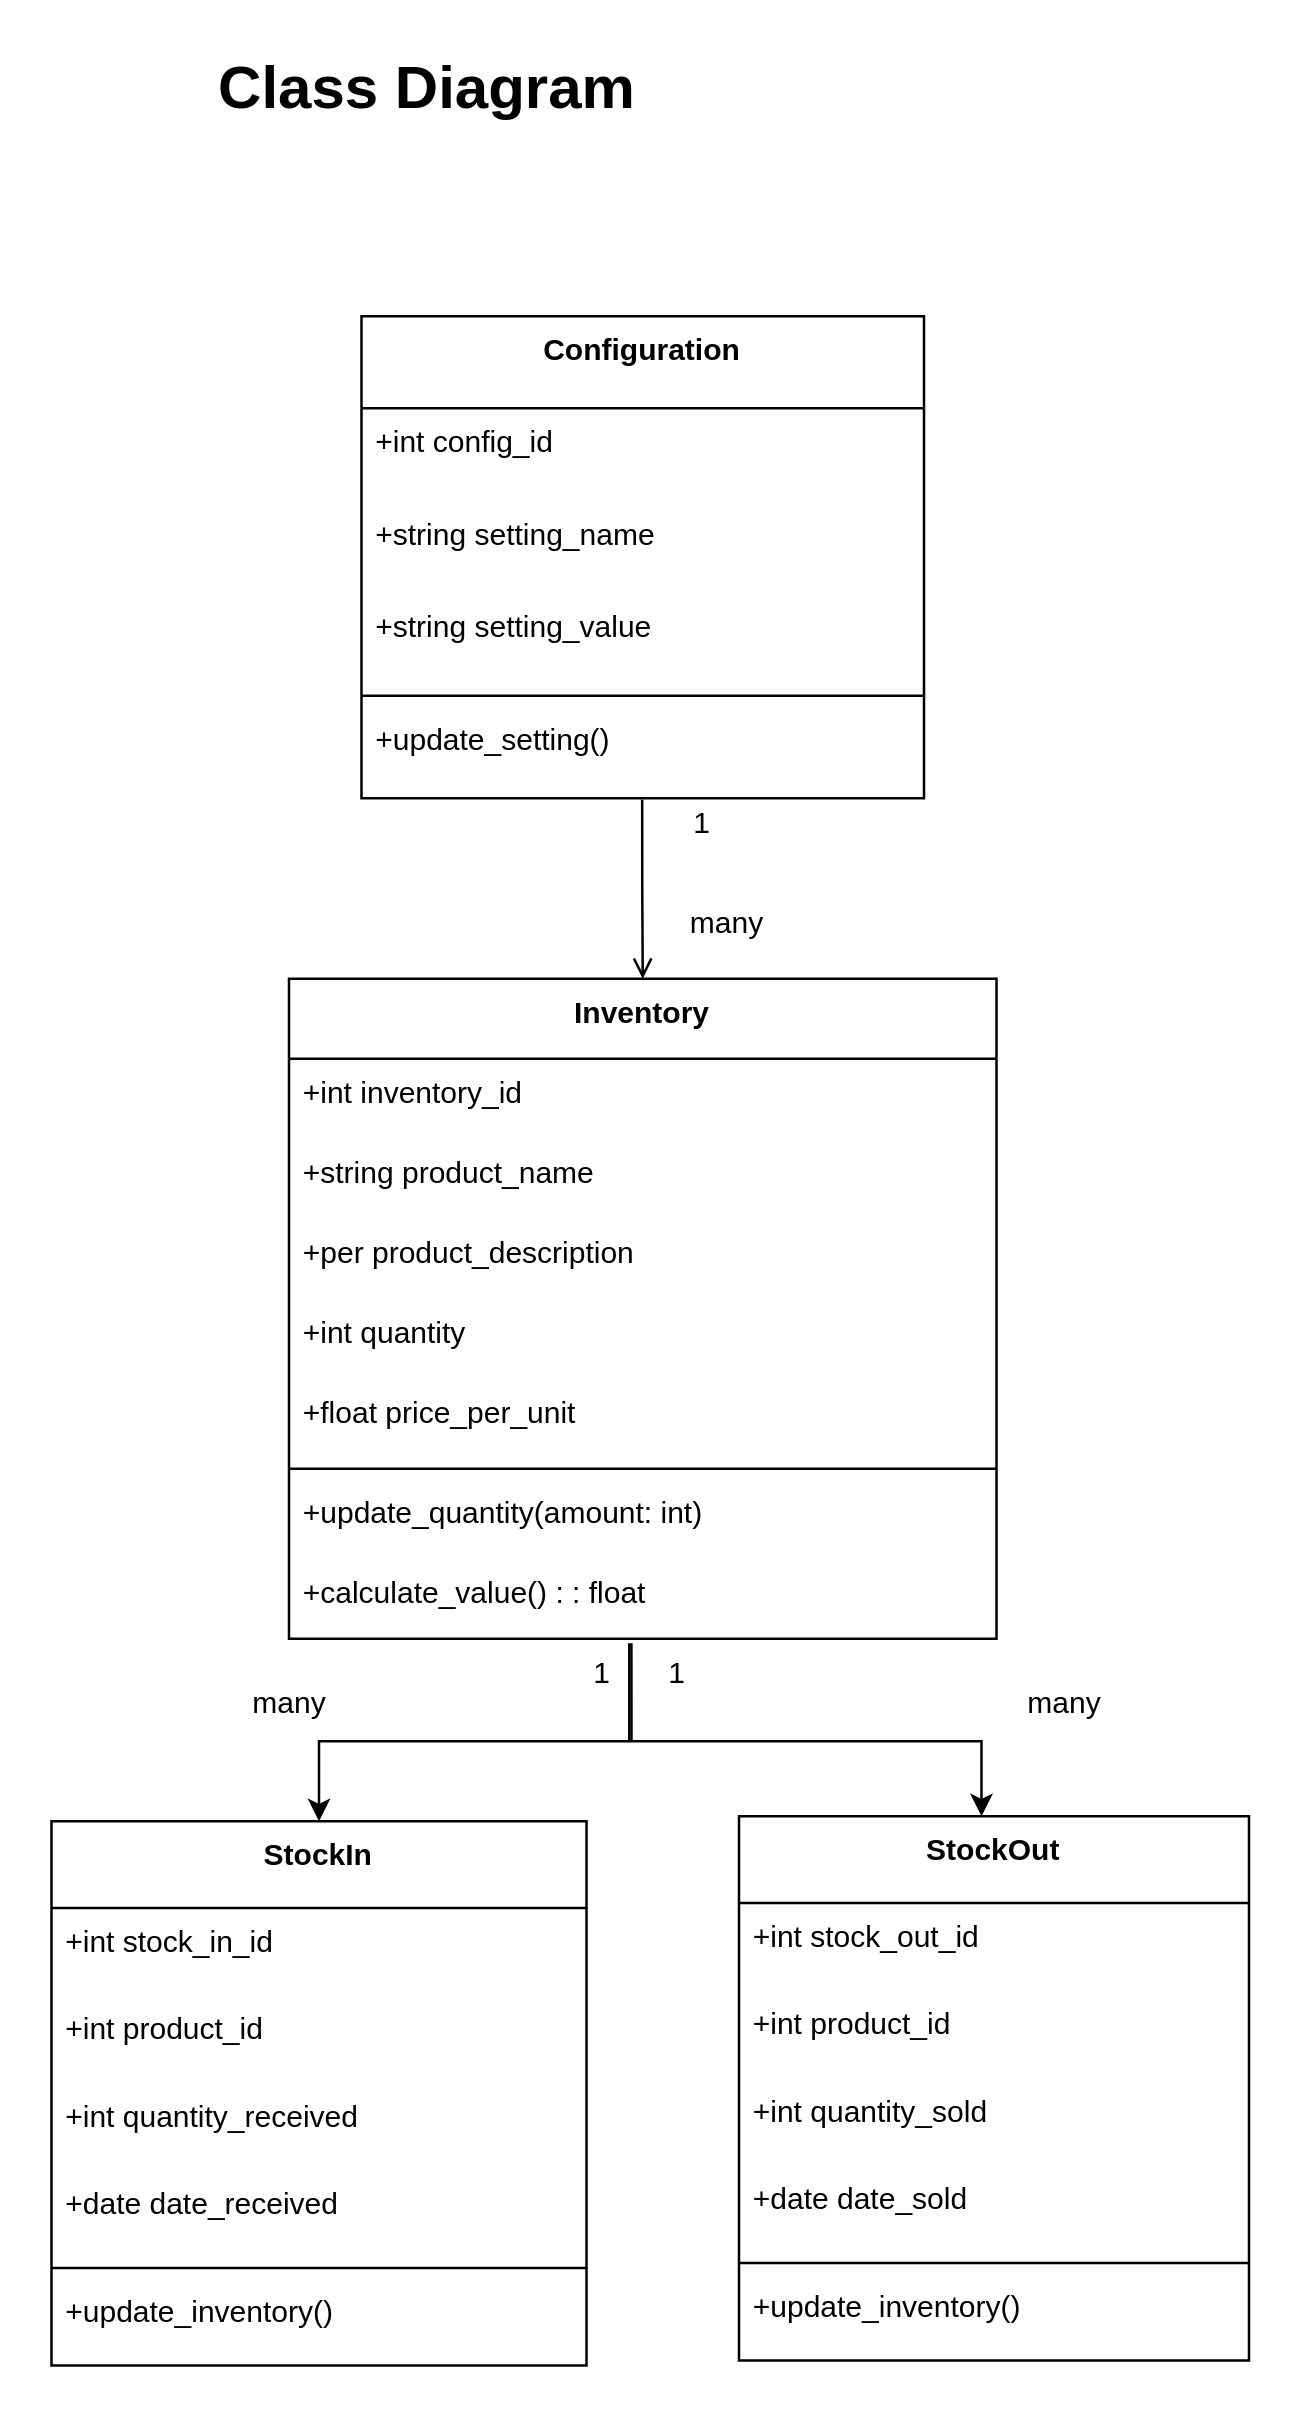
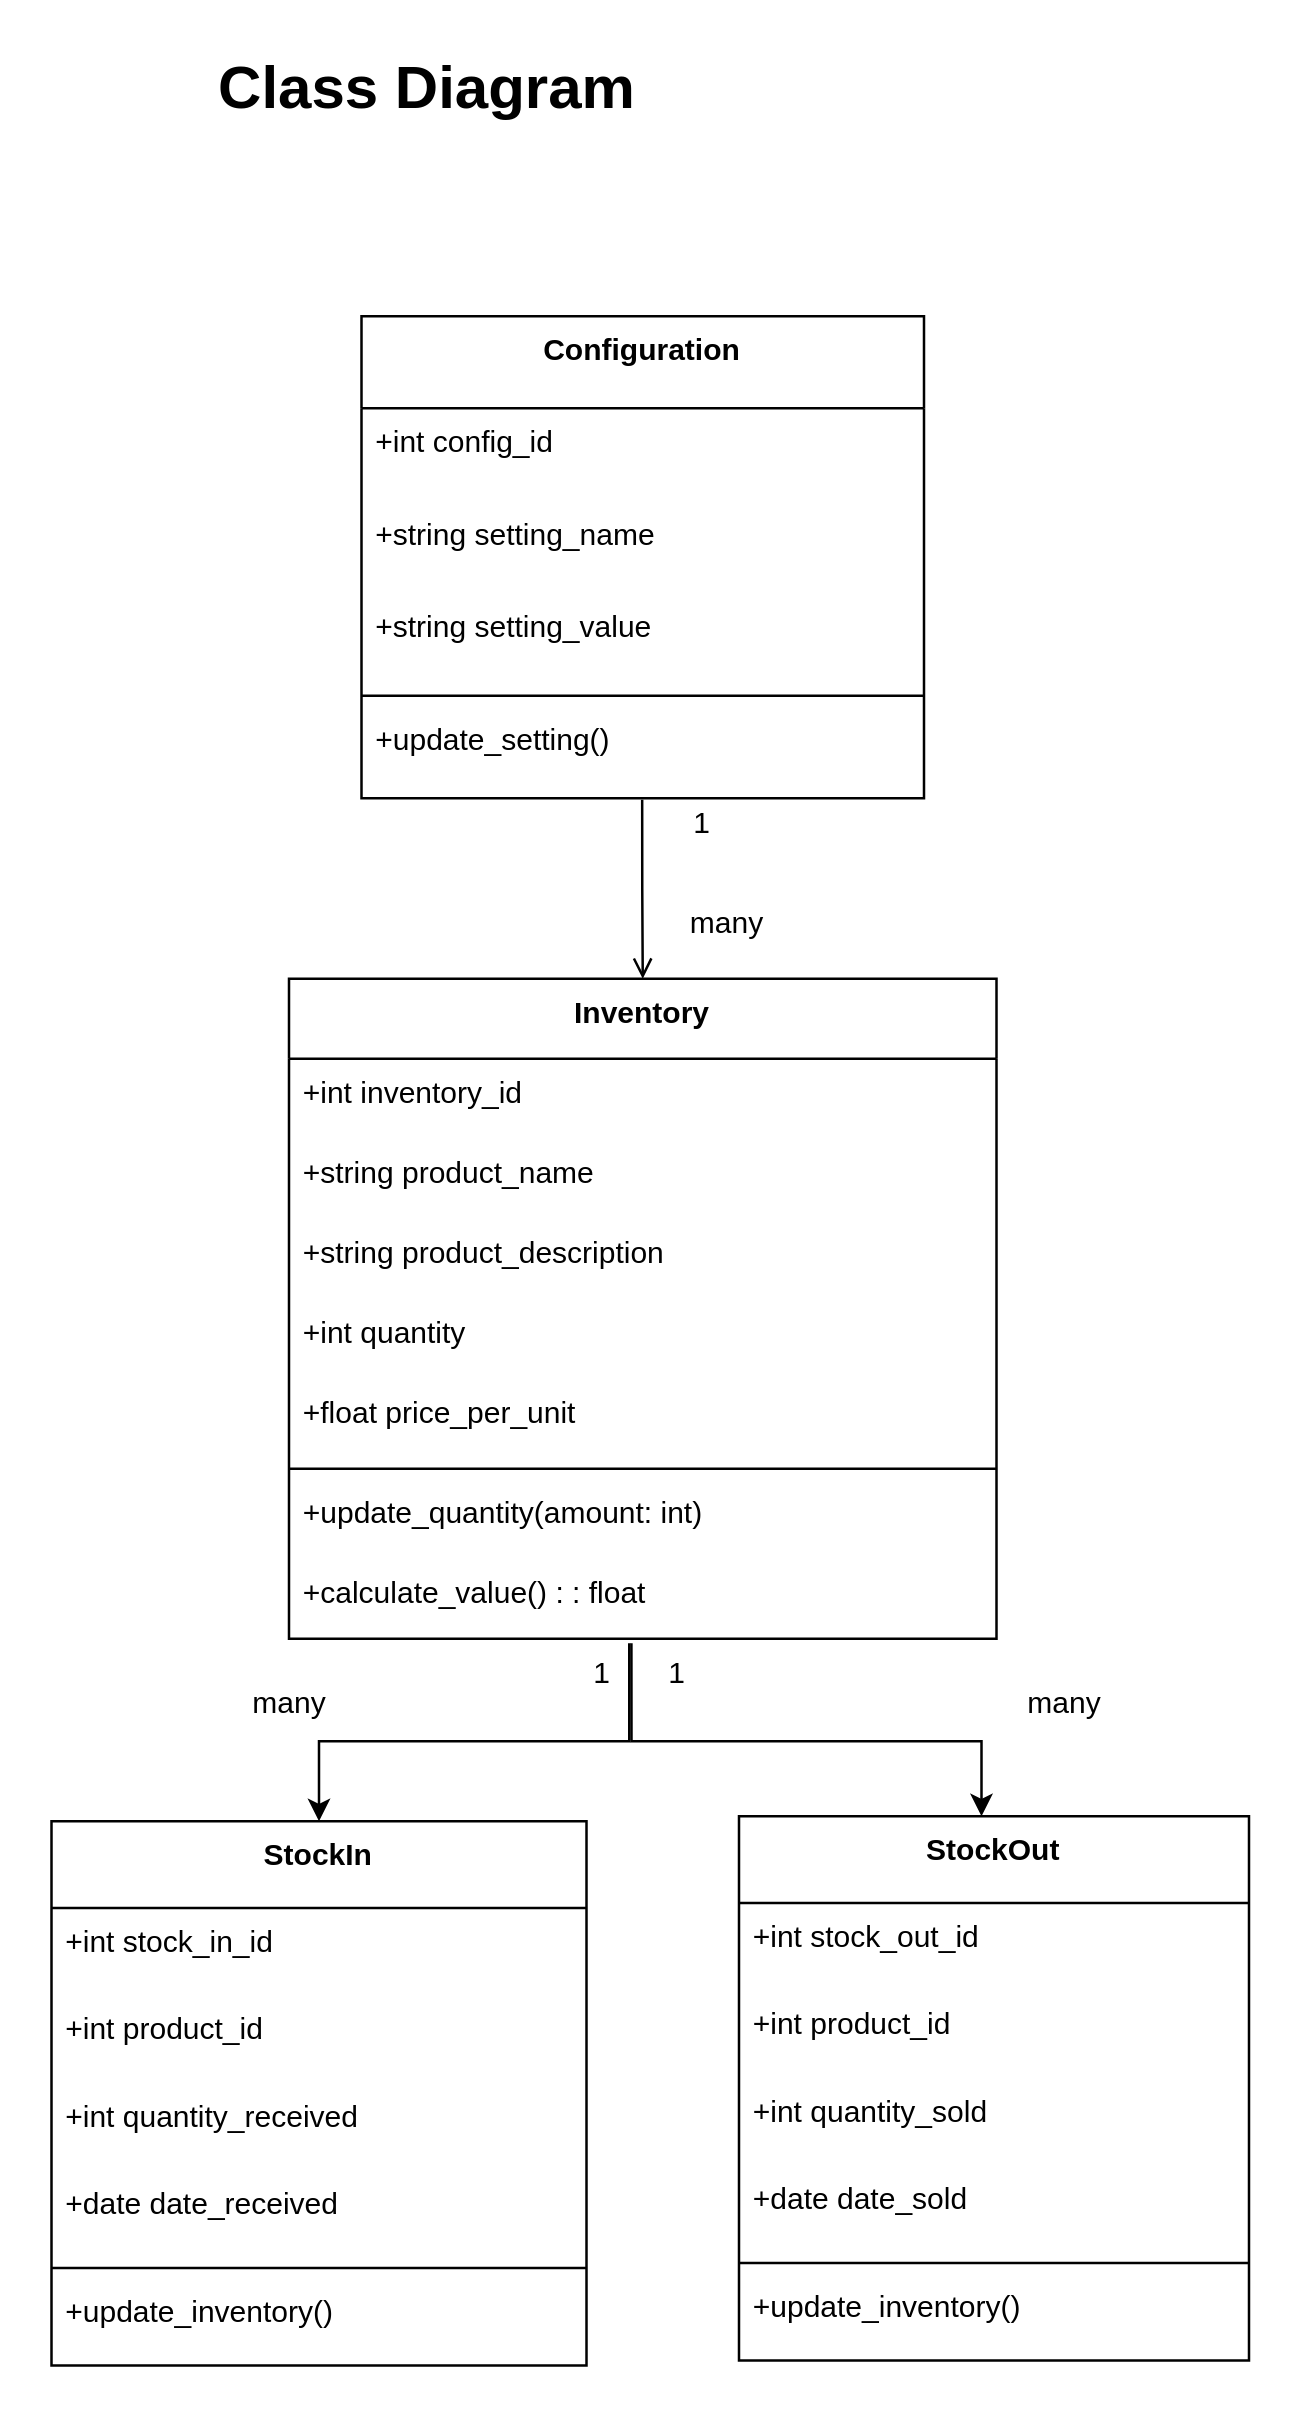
- <mxCell id="5" value="+per product_description" style="text;strokeColor=none;fillColor=none;align=left;verticalAlign=top;spacingLeft=4;spacingRight=4;overflow=hidden;rotatable=0;points=[[0,0.5],[1,0.5]];portConstraint=eastwest;" parent="2" vertex="1"><mxGeometry y="96" width="283" height="32" as="geometry" /></mxCell>
+ <mxCell id="5" value="+string product_description" style="text;strokeColor=none;fillColor=none;align=left;verticalAlign=top;spacingLeft=4;spacingRight=4;overflow=hidden;rotatable=0;points=[[0,0.5],[1,0.5]];portConstraint=eastwest;" parent="2" vertex="1"><mxGeometry y="96" width="283" height="32" as="geometry" /></mxCell>
